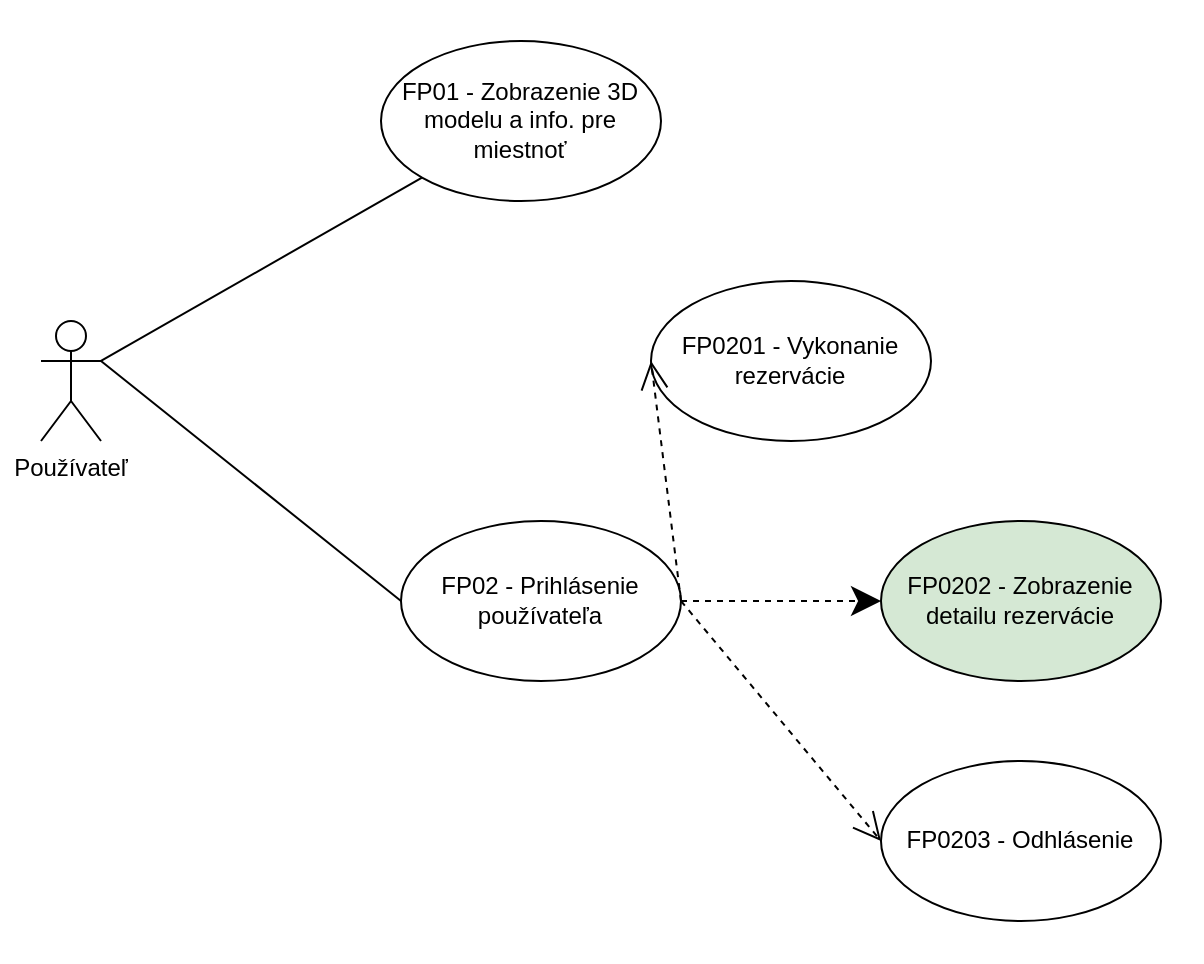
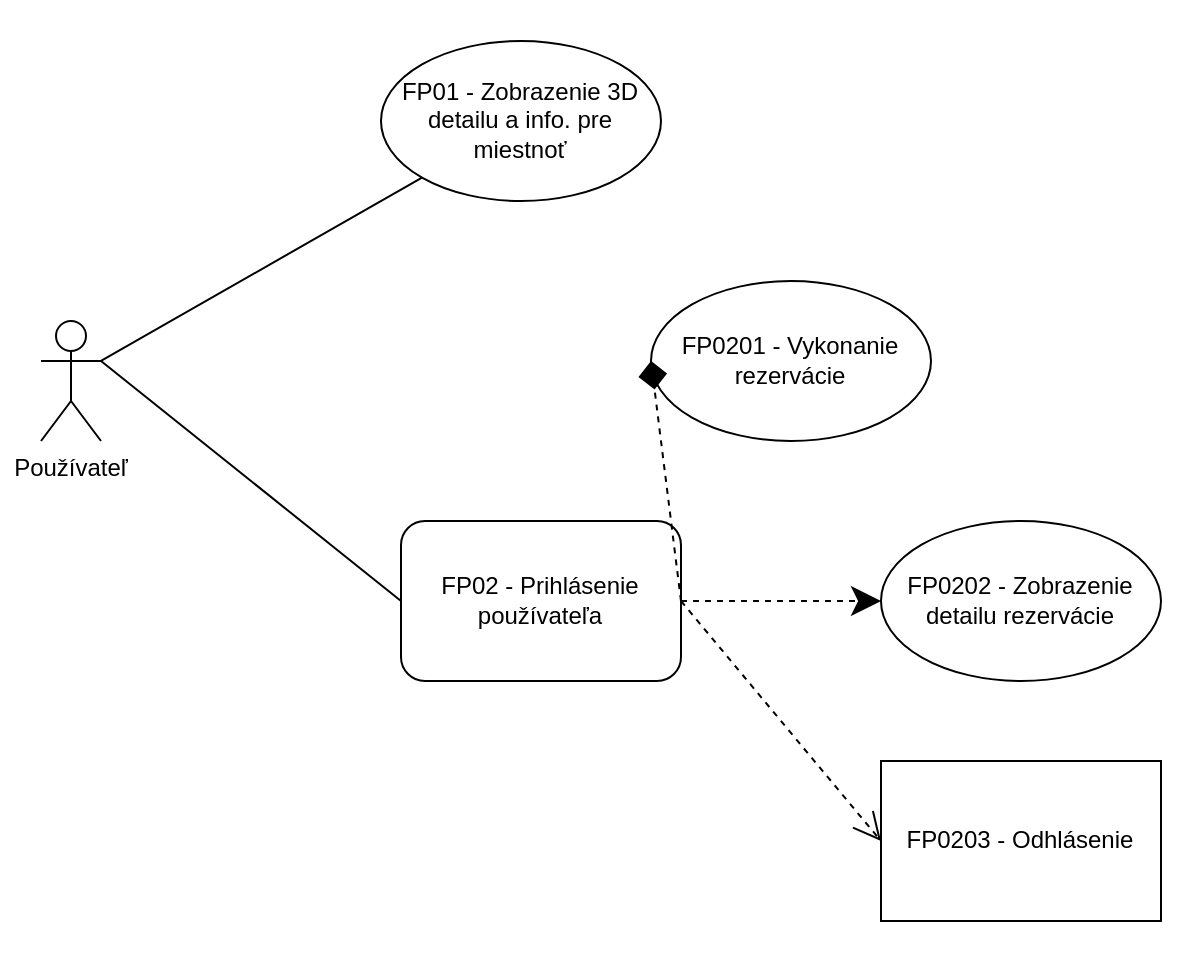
- <mxCell id="3" value="FP01 - Zobrazenie 3D modelu a info. pre miestnoť" style="ellipse;whiteSpace=wrap;html=1;" vertex="1" parent="1"><mxGeometry x="190" y="20" width="140" height="80" as="geometry" /></mxCell>
+ <mxCell id="3" value="FP01 - Zobrazenie 3D detailu a info. pre miestnoť" style="ellipse;whiteSpace=wrap;html=1;" vertex="1" parent="1"><mxGeometry x="190" y="20" width="140" height="80" as="geometry" /></mxCell>
- <mxCell id="11" value="" style="endArrow=open;endSize=12;dashed=1;html=1;entryX=0;entryY=0.5;entryDx=0;entryDy=0;exitX=1;exitY=0.5;exitDx=0;exitDy=0;" edge="1" parent="1" source="4" target="5"><mxGeometry y="60" width="160" relative="1" as="geometry"><mxPoint x="250" y="228.5" as="sourcePoint" /><mxPoint x="410" y="228.5" as="targetPoint" /><mxPoint as="offset" /></mxGeometry></mxCell>
+ <mxCell id="11" value="" style="endArrow=diamond;endSize=12;dashed=1;html=1;entryX=0;entryY=0.5;entryDx=0;entryDy=0;exitX=1;exitY=0.5;exitDx=0;exitDy=0;" edge="1" parent="1" source="4" target="5"><mxGeometry y="60" width="160" relative="1" as="geometry"><mxPoint x="250" y="228.5" as="sourcePoint" /><mxPoint x="410" y="228.5" as="targetPoint" /><mxPoint as="offset" /></mxGeometry></mxCell>
- <mxCell id="4" value="FP02 - Prihlásenie používateľa" style="ellipse;whiteSpace=wrap;html=1;" vertex="1" parent="1"><mxGeometry x="200" y="260" width="140" height="80" as="geometry" /></mxCell>
+ <mxCell id="4" value="FP02 - Prihlásenie používateľa" style="whiteSpace=wrap;html=1;rounded=1;" vertex="1" parent="1"><mxGeometry x="200" y="260" width="140" height="80" as="geometry" /></mxCell>
- <mxCell id="6" value="FP0202 - Zobrazenie detailu rezervácie" style="ellipse;whiteSpace=wrap;html=1;fillColor=#d5e8d4;" vertex="1" parent="1"><mxGeometry x="440" y="260" width="140" height="80" as="geometry" /></mxCell>
+ <mxCell id="6" value="FP0202 - Zobrazenie detailu rezervácie" style="ellipse;whiteSpace=wrap;html=1;" vertex="1" parent="1"><mxGeometry x="440" y="260" width="140" height="80" as="geometry" /></mxCell>
- <mxCell id="7" value="FP0203 - Odhlásenie" style="ellipse;whiteSpace=wrap;html=1;" vertex="1" parent="1"><mxGeometry x="440" y="380" width="140" height="80" as="geometry" /></mxCell>
+ <mxCell id="7" value="FP0203 - Odhlásenie" style="whiteSpace=wrap;html=1;rounded=0;" vertex="1" parent="1"><mxGeometry x="440" y="380" width="140" height="80" as="geometry" /></mxCell>
